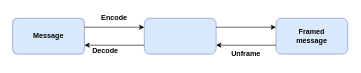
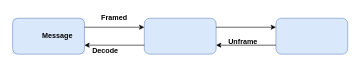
- <mxCell id="11" value="&lt;b&gt;Encode&lt;/b&gt;" style="text;html=1;strokeColor=none;fillColor=none;align=center;verticalAlign=middle;whiteSpace=wrap;rounded=0;" parent="1" vertex="1"><mxGeometry x="170" y="20" width="40" height="20" as="geometry" /></mxCell>
+ <mxCell id="11" value="&lt;b&gt;Framed&lt;/b&gt;" style="text;html=1;strokeColor=none;fillColor=none;align=center;verticalAlign=middle;whiteSpace=wrap;rounded=0;" parent="1" vertex="1"><mxGeometry x="170" y="20" width="40" height="20" as="geometry" /></mxCell>
- <mxCell id="4" value="&lt;b&gt;Message&lt;/b&gt;" style="text;html=1;strokeColor=none;fillColor=none;align=center;verticalAlign=middle;whiteSpace=wrap;rounded=0;" parent="2" vertex="1"><mxGeometry x="40" y="20" width="40" height="20" as="geometry" /></mxCell>
+ <mxCell id="4" value="&lt;b&gt;Message&lt;/b&gt;" style="text;html=1;strokeColor=none;fillColor=none;align=center;verticalAlign=middle;whiteSpace=wrap;rounded=0;" parent="2" vertex="1"><mxGeometry x="55" y="20" width="40" height="20" as="geometry" /></mxCell>
- <mxCell id="9" value="&lt;b&gt;Framed message&lt;/b&gt;" style="text;html=1;strokeColor=none;fillColor=none;align=center;verticalAlign=middle;whiteSpace=wrap;rounded=0;" parent="7" vertex="1"><mxGeometry x="40" y="20" width="40" height="20" as="geometry" /></mxCell>
- <mxCell id="16" value="&lt;b&gt;Unframe&lt;/b&gt;" style="text;html=1;strokeColor=none;fillColor=none;align=center;verticalAlign=middle;whiteSpace=wrap;rounded=0;" parent="1" vertex="1"><mxGeometry x="390" y="80" width="40" height="20" as="geometry" /></mxCell>
+ <mxCell id="16" value="&lt;b&gt;Unframe&lt;/b&gt;" style="text;html=1;strokeColor=none;fillColor=none;align=center;verticalAlign=middle;whiteSpace=wrap;rounded=0;" parent="1" vertex="1"><mxGeometry x="385" y="60" width="40" height="20" as="geometry" /></mxCell>
